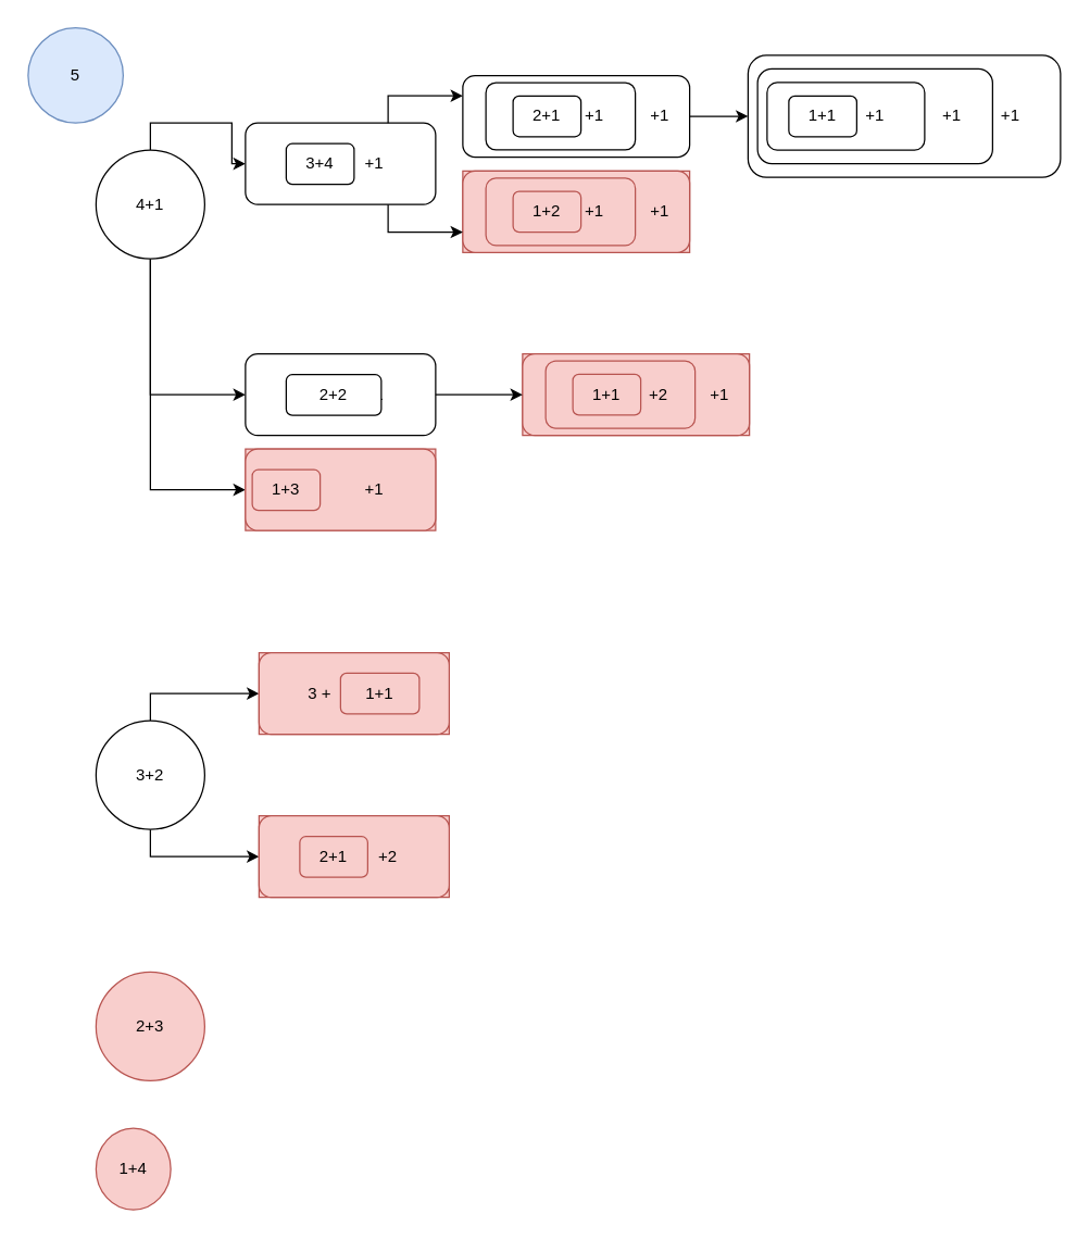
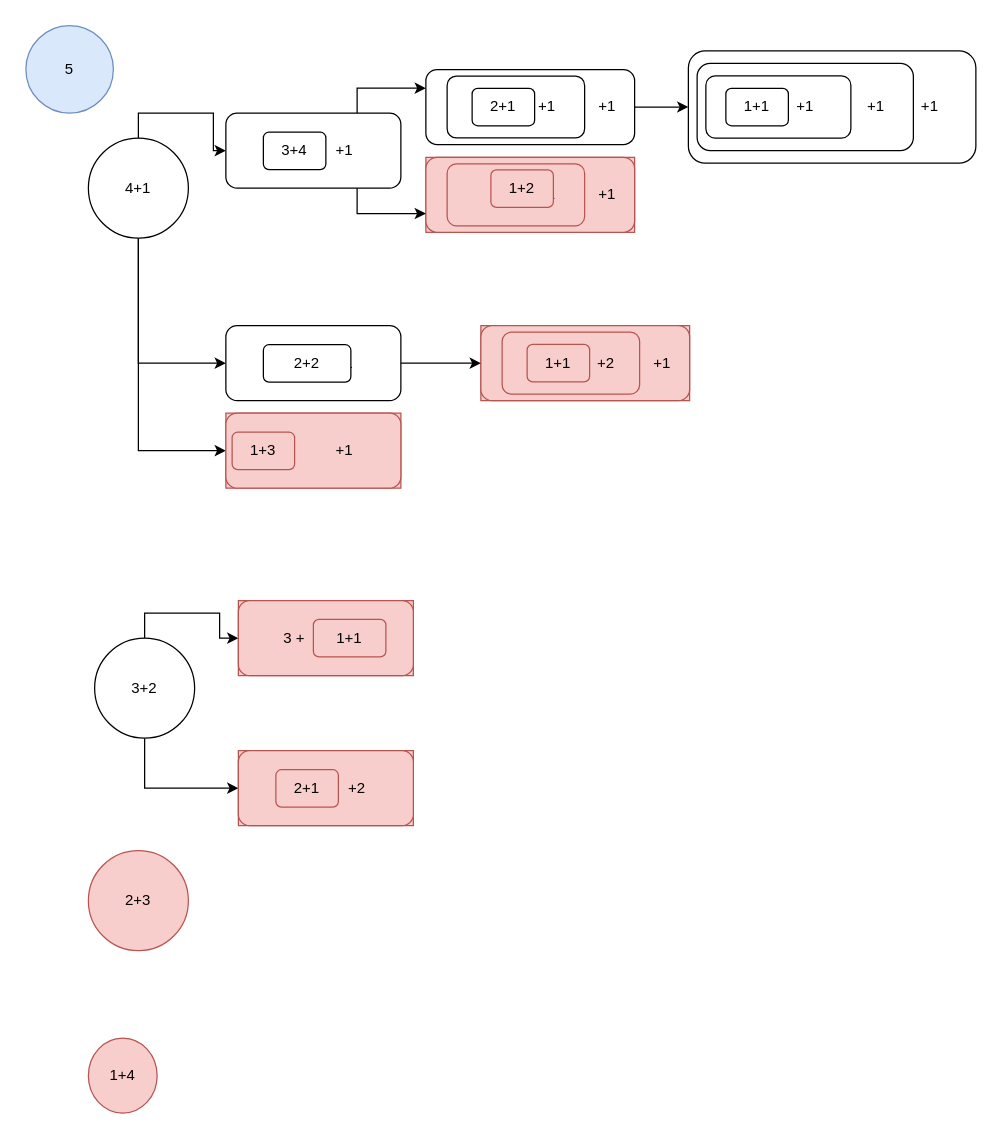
- <mxCell id="28" value="1+2" style="rounded=1;whiteSpace=wrap;html=1;fillColor=#f8cecc;strokeColor=#b85450;" vertex="1" parent="25"><mxGeometry x="37" y="15" width="50" height="30" as="geometry" /></mxCell>
+ <mxCell id="28" value="1+2" style="rounded=1;whiteSpace=wrap;html=1;fillColor=#f8cecc;strokeColor=#b85450;" vertex="1" parent="25"><mxGeometry x="52" y="10" width="50" height="30" as="geometry" /></mxCell>
- <mxCell id="9" value="3+2" style="ellipse;whiteSpace=wrap;html=1;aspect=fixed;" vertex="1" parent="1"><mxGeometry x="70" y="530" width="80" height="80" as="geometry" /></mxCell>
+ <mxCell id="9" value="3+2" style="ellipse;whiteSpace=wrap;html=1;aspect=fixed;" vertex="1" parent="1"><mxGeometry x="75" y="510" width="80" height="80" as="geometry" /></mxCell>
- <mxCell id="46" value="2+3" style="ellipse;whiteSpace=wrap;html=1;aspect=fixed;fillColor=#f8cecc;strokeColor=#b85450;" vertex="1" parent="1"><mxGeometry x="70" y="715" width="80" height="80" as="geometry" /></mxCell>
+ <mxCell id="46" value="2+3" style="ellipse;whiteSpace=wrap;html=1;aspect=fixed;fillColor=#f8cecc;strokeColor=#b85450;" vertex="1" parent="1"><mxGeometry x="70" y="680" width="80" height="80" as="geometry" /></mxCell>
